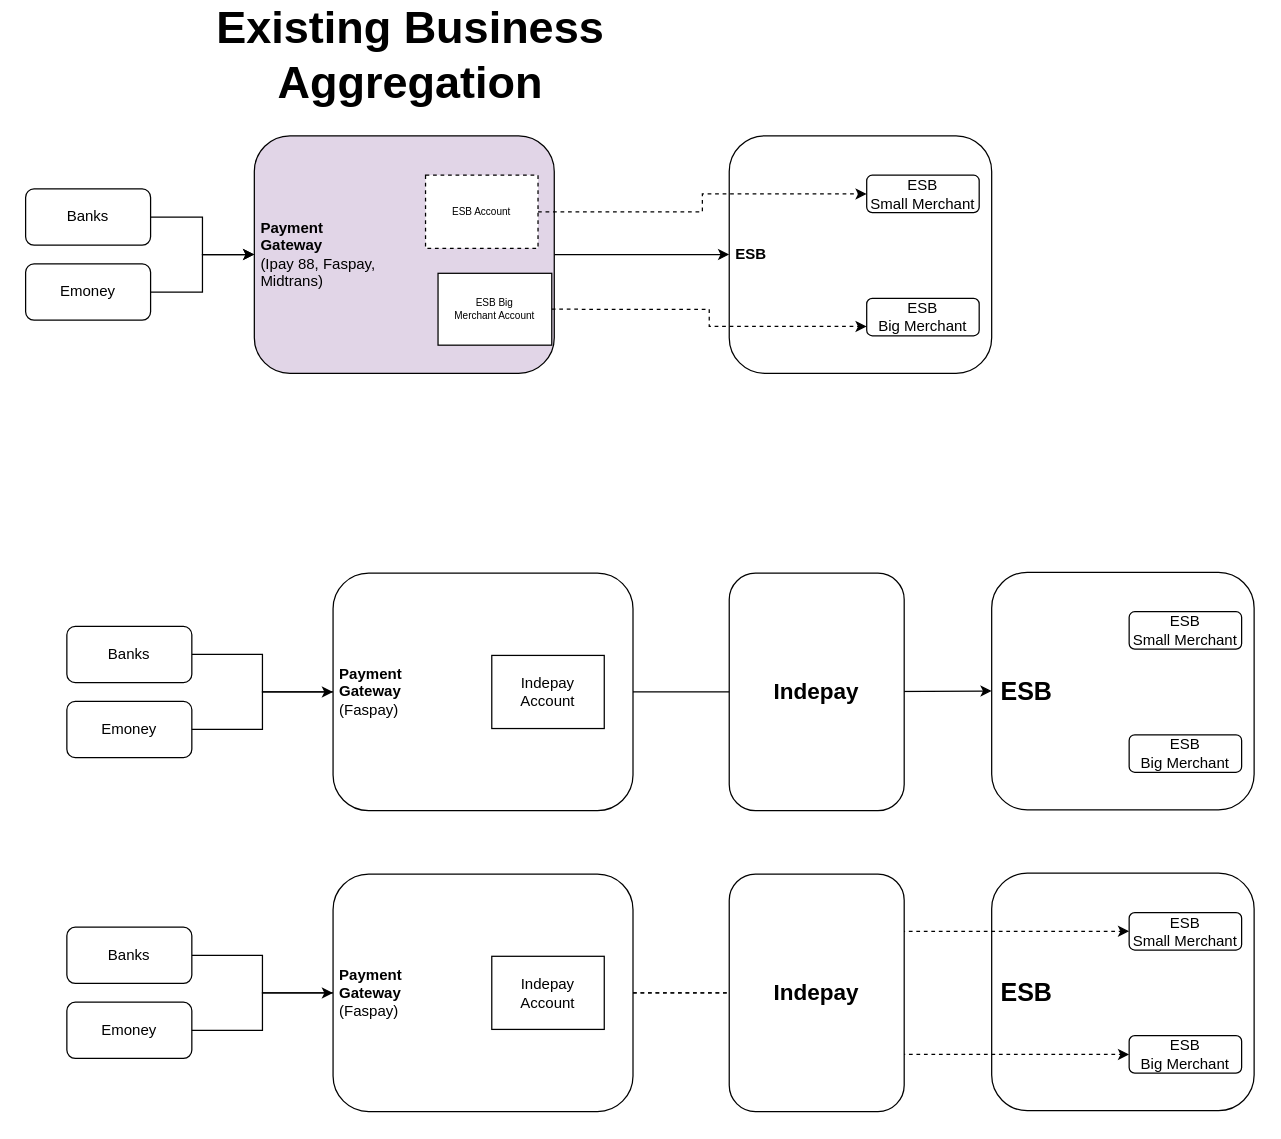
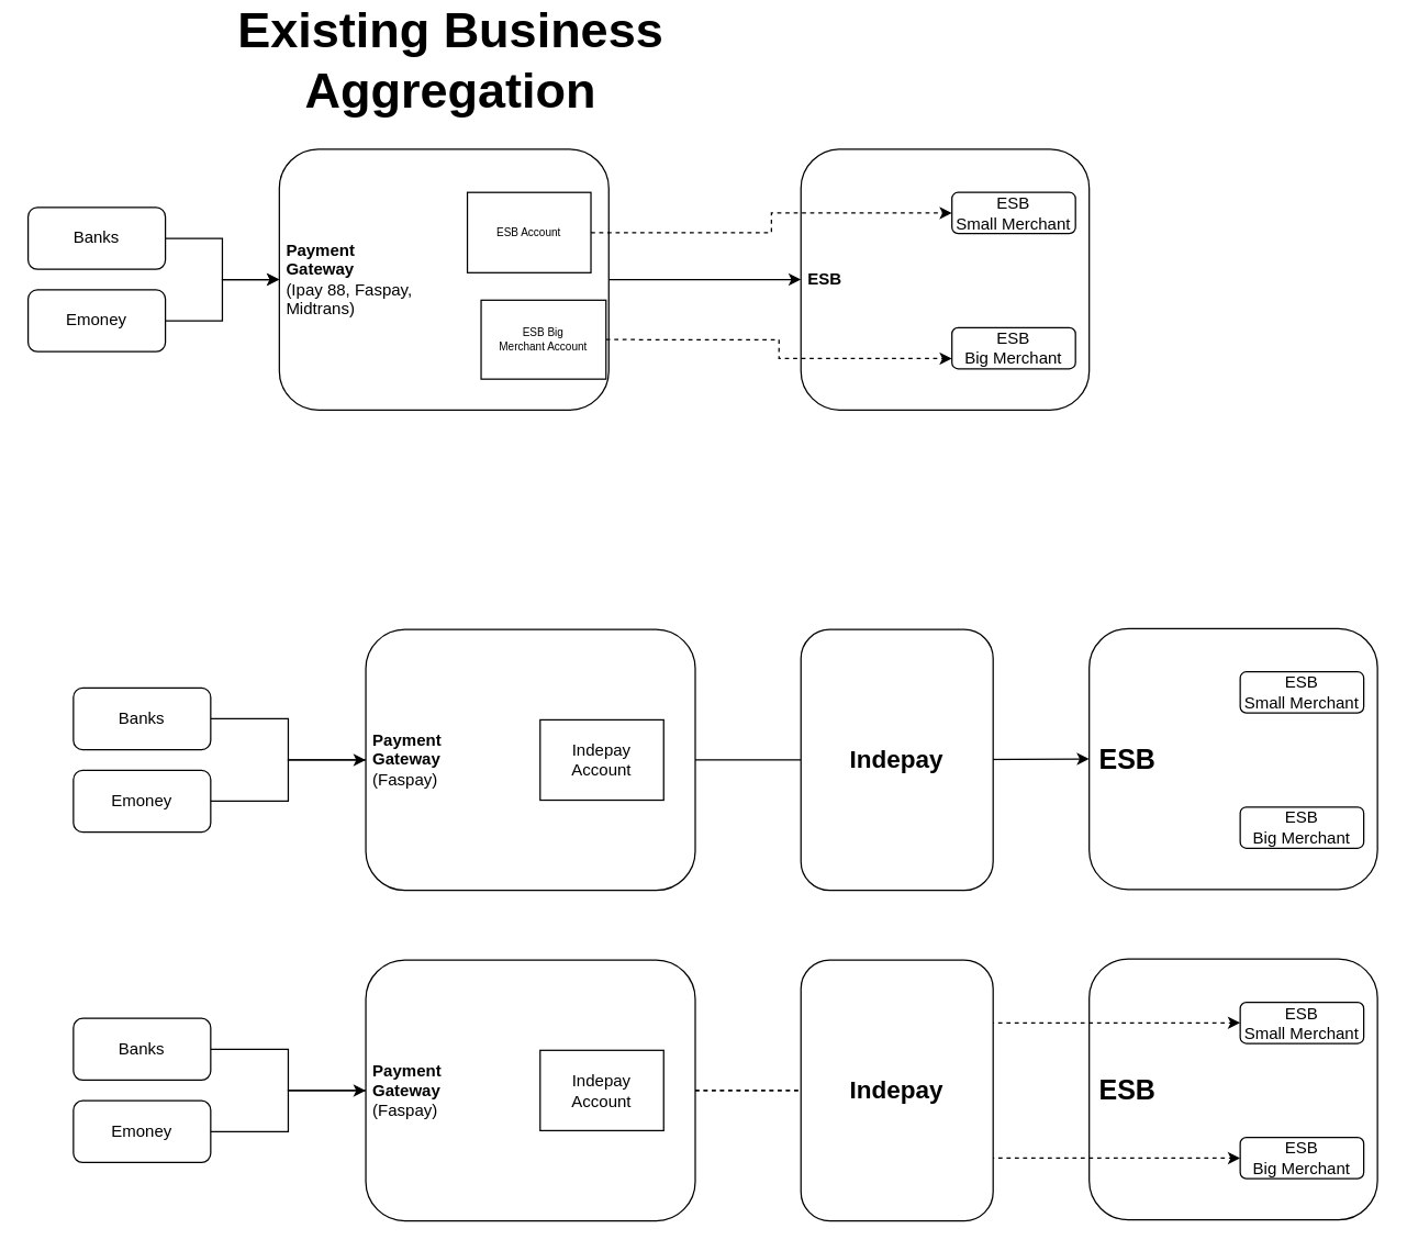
- <mxCell id="15" value="ESB Account" style="rounded=0;whiteSpace=wrap;html=1;fontSize=8;dashed=1;" vertex="1" parent="1"><mxGeometry x="340" y="131.5" width="90" height="58.5" as="geometry" /></mxCell>
+ <mxCell id="15" value="ESB Account" style="rounded=0;whiteSpace=wrap;html=1;fontSize=8;" vertex="1" parent="1"><mxGeometry x="340" y="131.5" width="90" height="58.5" as="geometry" /></mxCell>
- <mxCell id="8" value="&lt;span style=&quot;font-weight: bold ; white-space: pre&quot;&gt; &lt;/span&gt;&lt;b&gt;Payment&lt;/b&gt;&lt;br&gt;&lt;span style=&quot;font-weight: bold ; white-space: pre&quot;&gt; &lt;/span&gt;&lt;b&gt;Gateway&lt;/b&gt;&lt;br&gt;&lt;div&gt;&lt;span style=&quot;white-space: pre&quot;&gt; &lt;/span&gt;&lt;span&gt;(Ipay 88, Faspay,&lt;/span&gt;&lt;/div&gt;&lt;div&gt;&lt;span&gt;&lt;span style=&quot;white-space: pre&quot;&gt; &lt;/span&gt;Midtrans)&lt;/span&gt;&lt;/div&gt;" style="rounded=1;whiteSpace=wrap;html=1;align=left;fillColor=#e1d5e7;" vertex="1" parent="1"><mxGeometry x="203" y="100" width="240" height="190" as="geometry" /></mxCell>
+ <mxCell id="8" value="&lt;span style=&quot;font-weight: bold ; white-space: pre&quot;&gt; &lt;/span&gt;&lt;b&gt;Payment&lt;/b&gt;&lt;br&gt;&lt;span style=&quot;font-weight: bold ; white-space: pre&quot;&gt; &lt;/span&gt;&lt;b&gt;Gateway&lt;/b&gt;&lt;br&gt;&lt;div&gt;&lt;span style=&quot;white-space: pre&quot;&gt; &lt;/span&gt;&lt;span&gt;(Ipay 88, Faspay,&lt;/span&gt;&lt;/div&gt;&lt;div&gt;&lt;span&gt;&lt;span style=&quot;white-space: pre&quot;&gt; &lt;/span&gt;Midtrans)&lt;/span&gt;&lt;/div&gt;" style="rounded=1;whiteSpace=wrap;html=1;align=left;" vertex="1" parent="1"><mxGeometry x="203" y="100" width="240" height="190" as="geometry" /></mxCell>
